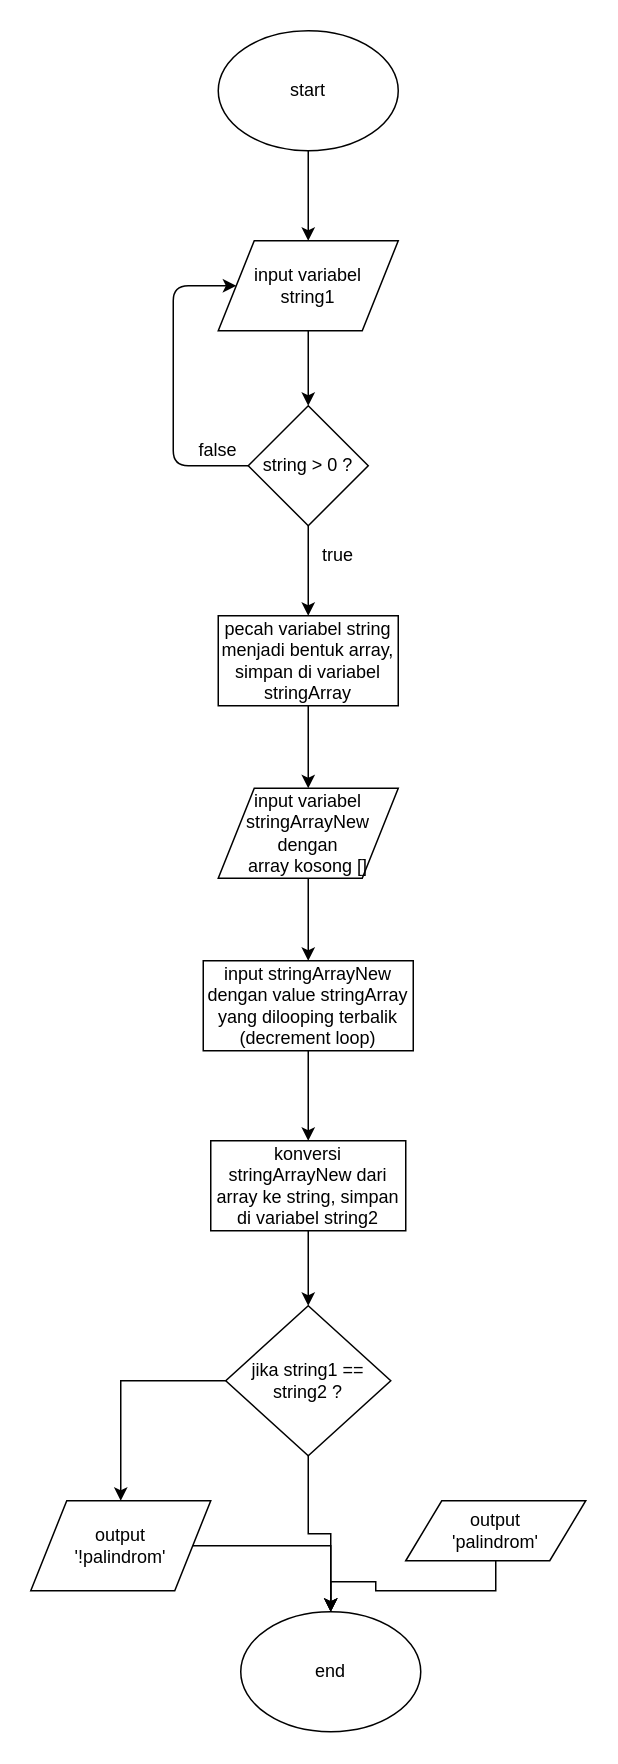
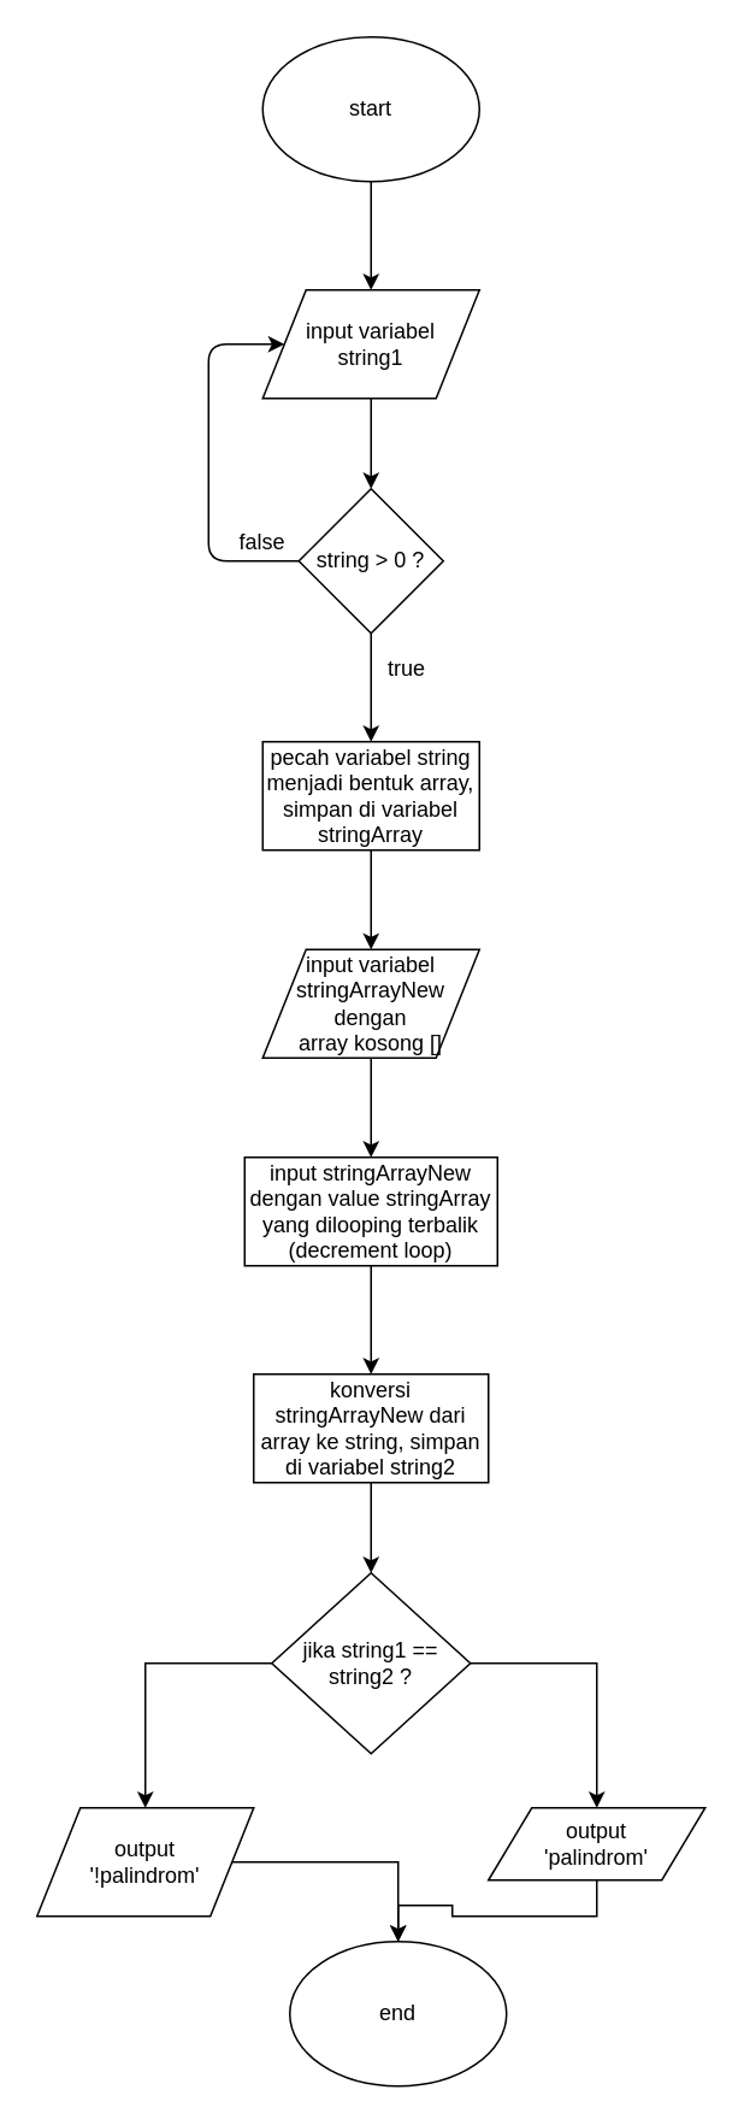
- <mxCell id="19" style="edgeStyle=orthogonalEdgeStyle;rounded=0;orthogonalLoop=1;jettySize=auto;html=1;" edge="1" parent="1" source="21" target="26"><mxGeometry relative="1" as="geometry" /></mxCell>
+ <mxCell id="19" style="edgeStyle=orthogonalEdgeStyle;rounded=0;orthogonalLoop=1;jettySize=auto;html=1;" edge="1" parent="1" source="21" target="23"><mxGeometry relative="1" as="geometry" /></mxCell>
